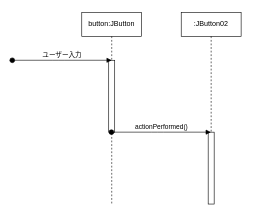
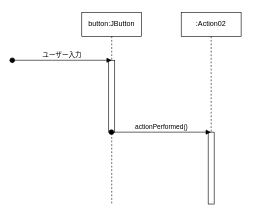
- <mxCell id="4" value=":JButton02" style="shape=umlLifeline;perimeter=lifelinePerimeter;whiteSpace=wrap;html=1;container=1;collapsible=0;recursiveResize=0;outlineConnect=0;" vertex="1" parent="1"><mxGeometry x="302" y="20" width="100" height="320" as="geometry" /></mxCell>
+ <mxCell id="4" value=":Action02" style="shape=umlLifeline;perimeter=lifelinePerimeter;whiteSpace=wrap;html=1;container=1;collapsible=0;recursiveResize=0;outlineConnect=0;" vertex="1" parent="1"><mxGeometry x="302" y="20" width="100" height="320" as="geometry" /></mxCell>
